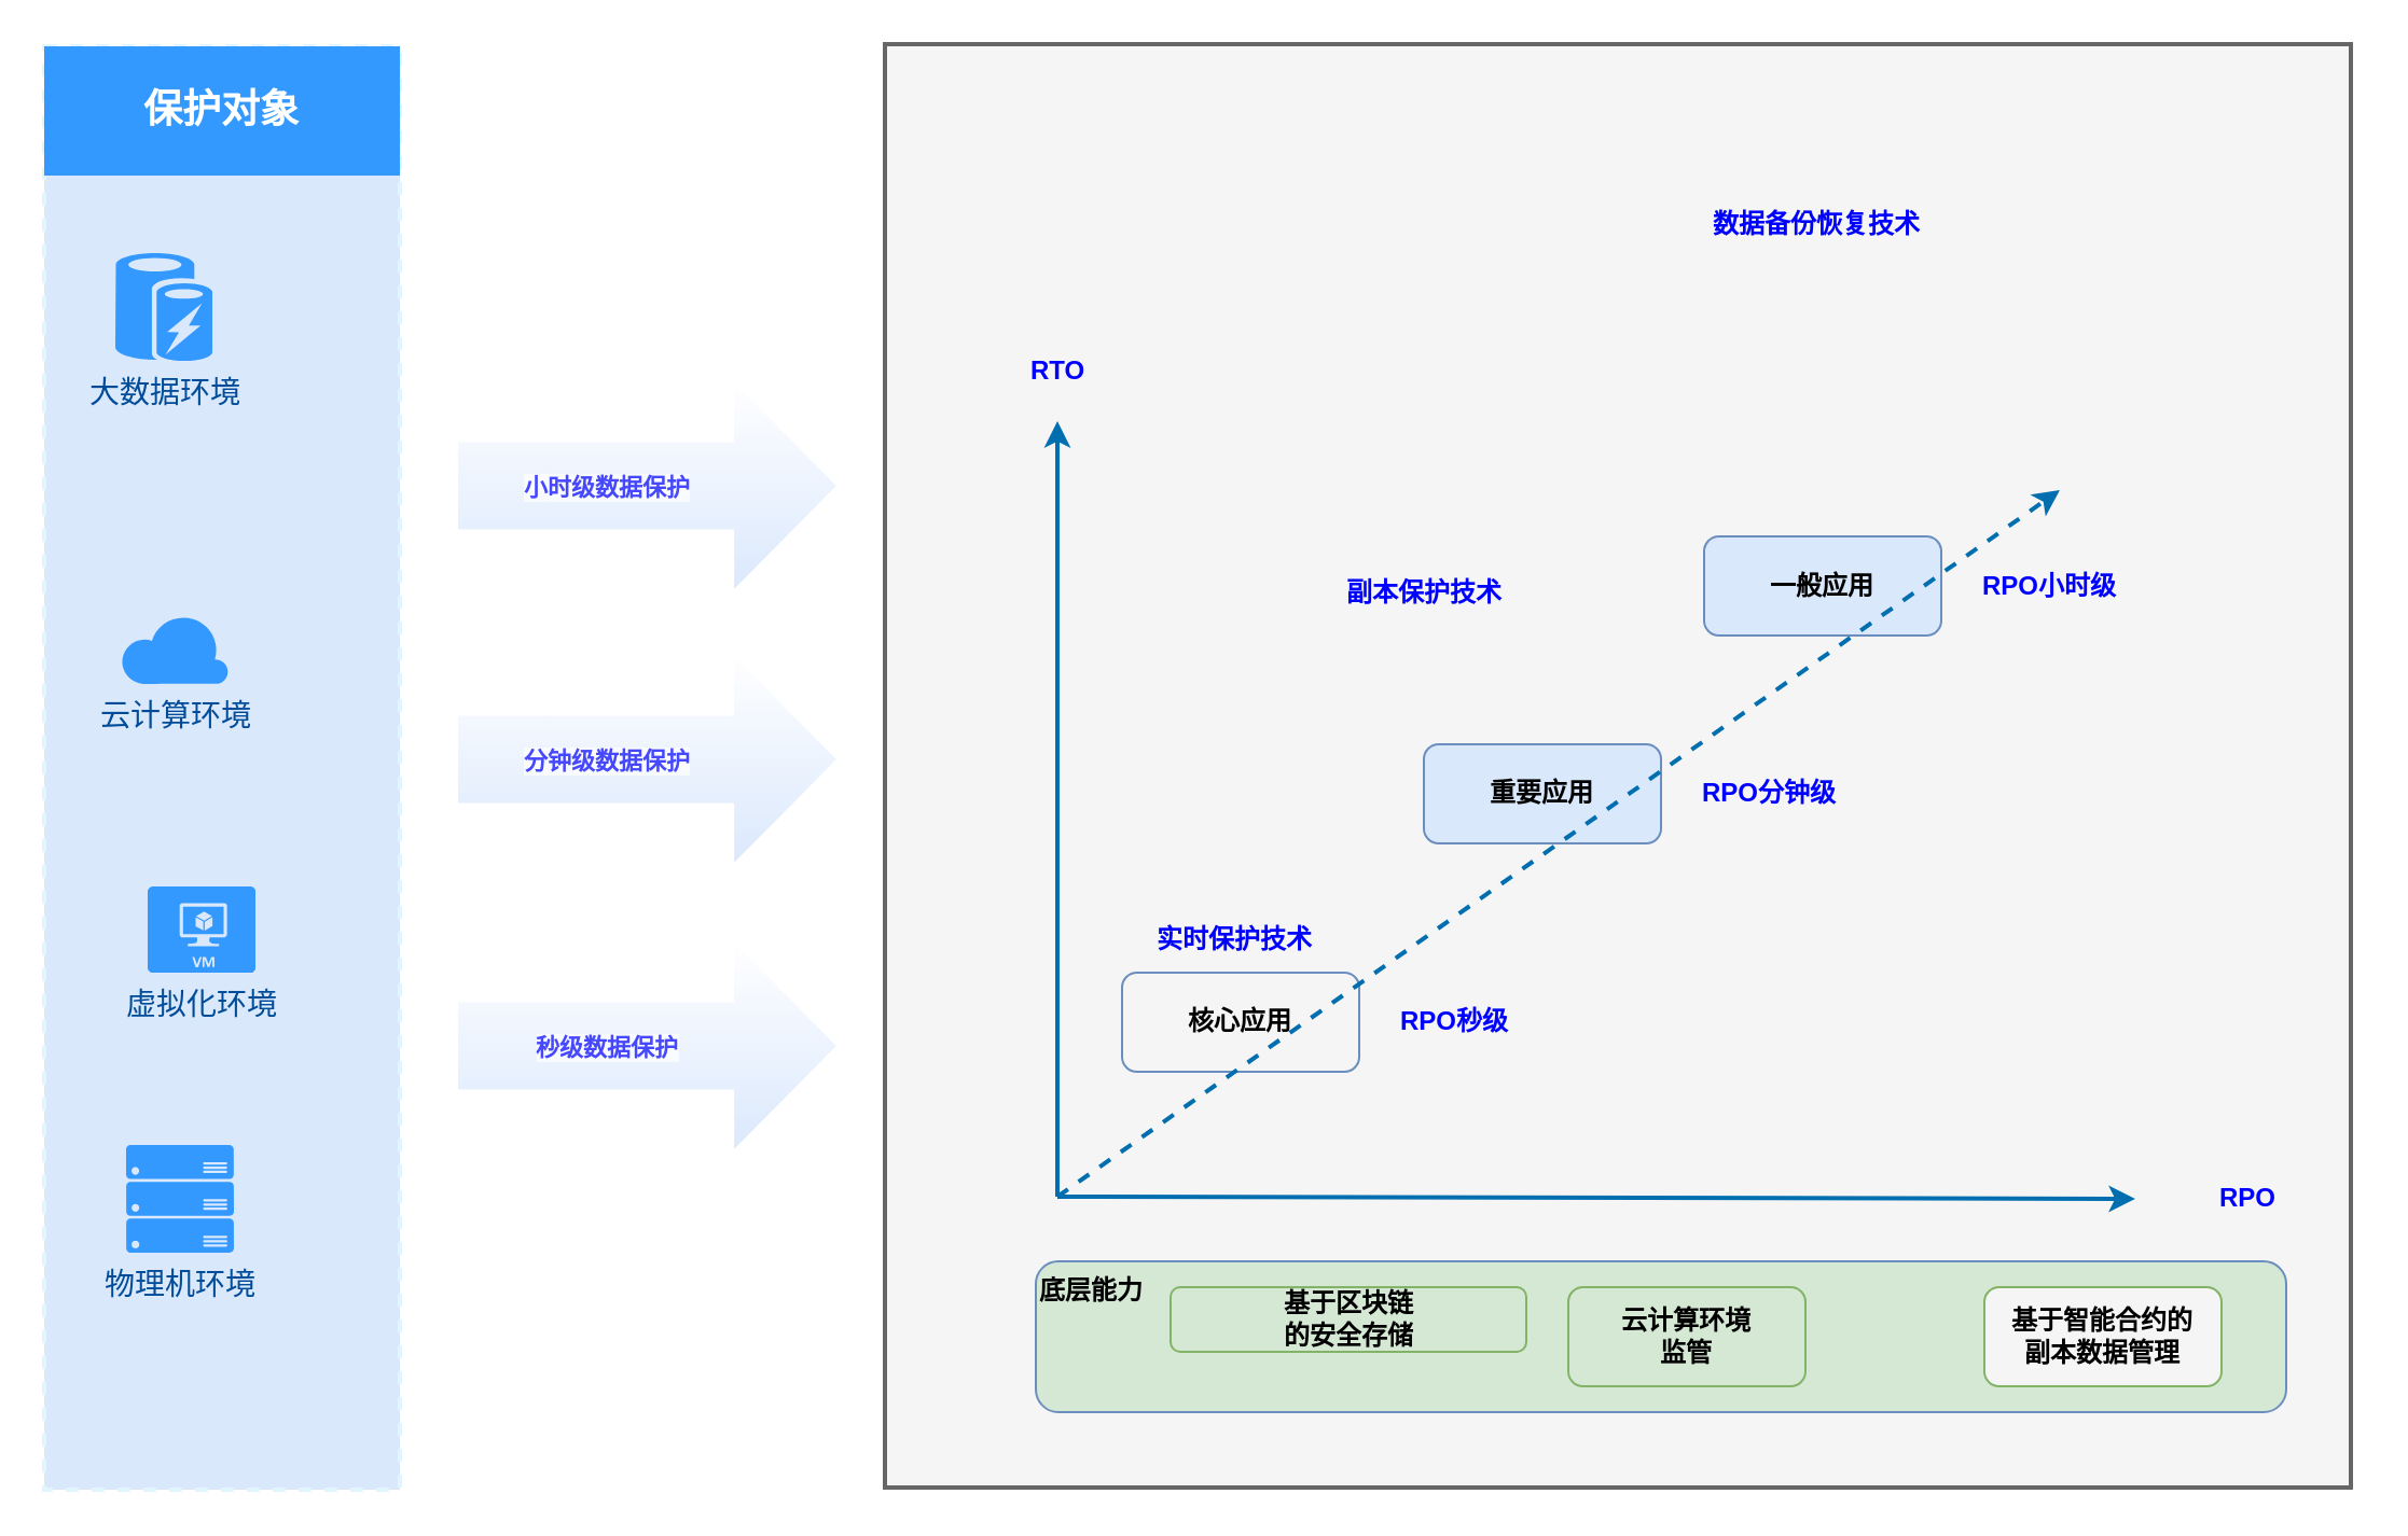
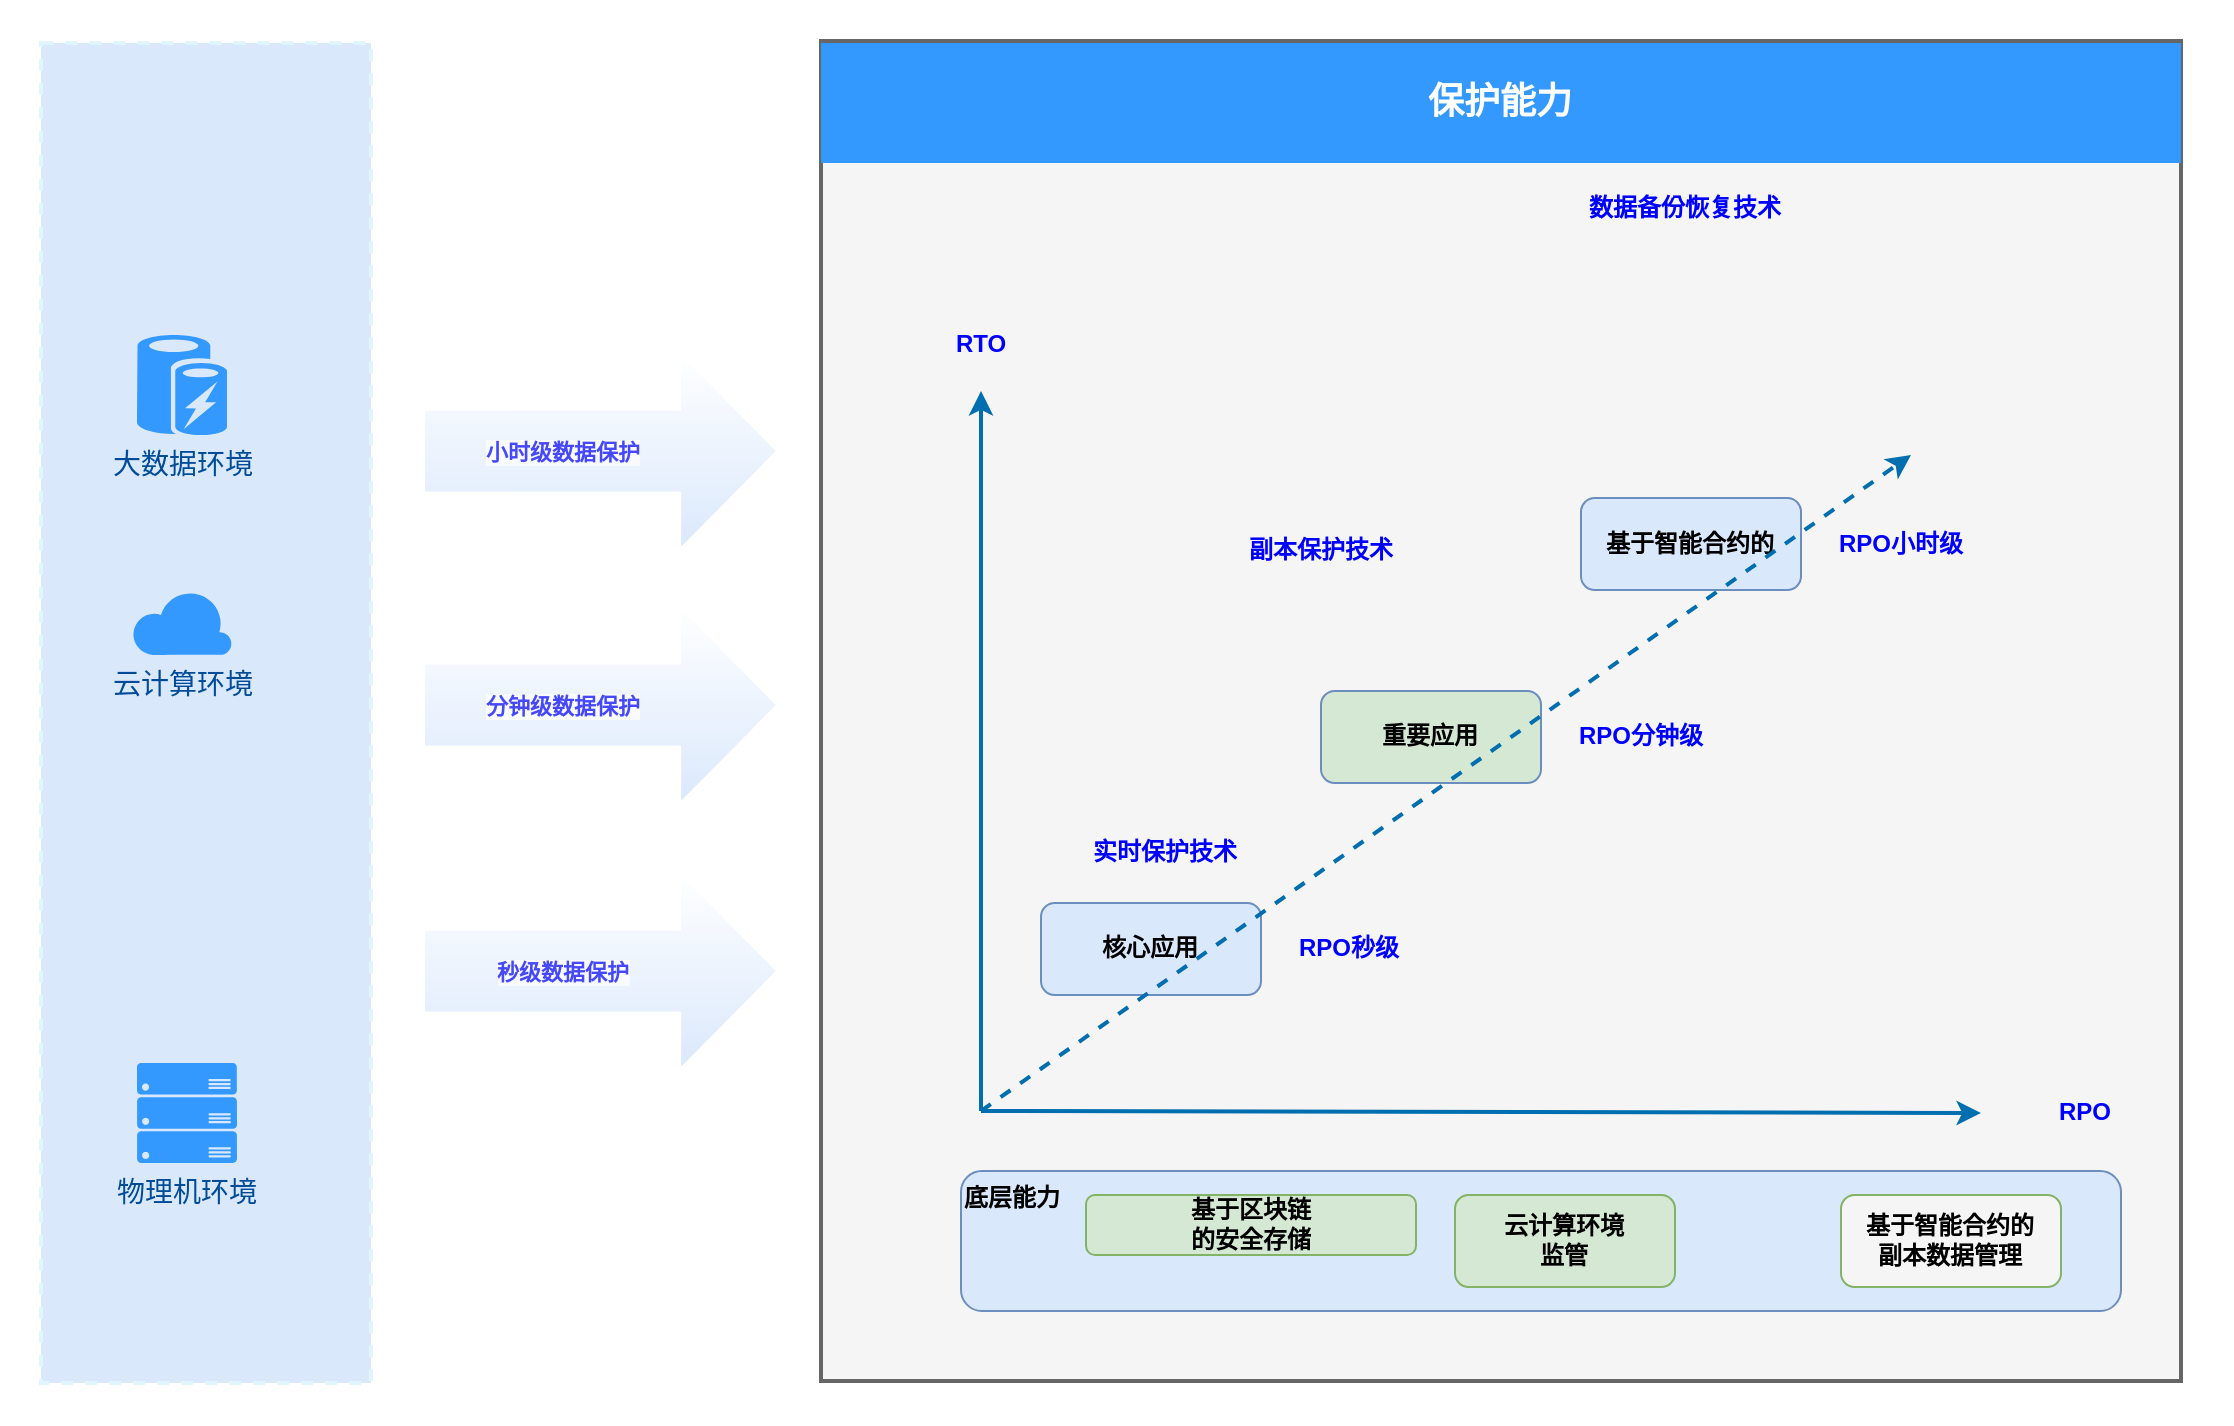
- <mxCell id="4" value="保护对象" style="whiteSpace=wrap;html=1;dashed=1;strokeColor=none;strokeWidth=2;fillColor=#3399FF;fontFamily=Helvetica;fontSize=18;fontColor=#FFFFFF;fontStyle=1" parent="1" vertex="1"><mxGeometry x="20" y="21" width="165" height="60" as="geometry" /></mxCell>
+ <mxCell id="5" value="保护能力" style="whiteSpace=wrap;html=1;dashed=1;strokeColor=none;strokeWidth=2;fillColor=#3399FF;fontFamily=Helvetica;fontSize=18;fontColor=#FFFFFF;fontStyle=1" parent="1" vertex="1"><mxGeometry x="410" y="21" width="680" height="60" as="geometry" /></mxCell>
- <mxCell id="8" value="大数据环境" style="verticalLabelPosition=bottom;html=1;verticalAlign=top;strokeColor=none;fillColor=#3399FF;shape=mxgraph.azure.azure_cache;dashed=1;fontFamily=Helvetica;fontSize=14;fontColor=#004C99" parent="1" vertex="1"><mxGeometry x="53" y="117" width="45" height="50" as="geometry" /></mxCell>
+ <mxCell id="8" value="大数据环境" style="verticalLabelPosition=bottom;html=1;verticalAlign=top;strokeColor=none;fillColor=#3399FF;shape=mxgraph.azure.azure_cache;dashed=1;fontFamily=Helvetica;fontSize=14;fontColor=#004C99" parent="1" vertex="1"><mxGeometry x="68" y="167" width="45" height="50" as="geometry" /></mxCell>
- <mxCell id="14" value="&lt;b&gt;一般应用&lt;/b&gt;" style="rounded=1;whiteSpace=wrap;html=1;shadow=0;labelBackgroundColor=none;labelBorderColor=none;fillColor=#dae8fc;strokeColor=#6c8ebf;" parent="1" vertex="1"><mxGeometry x="790" y="248.5" width="110" height="46" as="geometry" /></mxCell>
+ <mxCell id="14" value="&lt;b&gt;基于智能合约的&lt;/b&gt;" style="rounded=1;whiteSpace=wrap;html=1;shadow=0;labelBackgroundColor=none;labelBorderColor=none;fillColor=#dae8fc;strokeColor=#6c8ebf;" parent="1" vertex="1"><mxGeometry x="790" y="248.5" width="110" height="46" as="geometry" /></mxCell>
- <mxCell id="7" value="云计算环境" style="verticalLabelPosition=bottom;html=1;verticalAlign=top;strokeColor=none;fillColor=#3399FF;shape=mxgraph.azure.cloud;dashed=1;fontSize=14;fontColor=#004C99" parent="1" vertex="1"><mxGeometry x="55.5" y="284.5" width="50" height="32.5" as="geometry" /></mxCell>
+ <mxCell id="7" value="云计算环境" style="verticalLabelPosition=bottom;html=1;verticalAlign=top;strokeColor=none;fillColor=#3399FF;shape=mxgraph.azure.cloud;dashed=1;fontSize=14;fontColor=#004C99" parent="1" vertex="1"><mxGeometry x="65.5" y="294.5" width="50" height="32.5" as="geometry" /></mxCell>
- <mxCell id="13" value="&lt;b&gt;重要应用&lt;/b&gt;" style="rounded=1;whiteSpace=wrap;html=1;shadow=0;labelBackgroundColor=none;labelBorderColor=none;fillColor=#dae8fc;strokeColor=#6c8ebf;" parent="1" vertex="1"><mxGeometry x="660" y="345" width="110" height="46" as="geometry" /></mxCell>
+ <mxCell id="13" value="&lt;b&gt;重要应用&lt;/b&gt;" style="rounded=1;whiteSpace=wrap;html=1;shadow=0;labelBackgroundColor=none;labelBorderColor=none;fillColor=#d5e8d4;strokeColor=#6c8ebf;" parent="1" vertex="1"><mxGeometry x="660" y="345" width="110" height="46" as="geometry" /></mxCell>
- <mxCell id="6" value="虚拟化环境" style="verticalLabelPosition=bottom;html=1;verticalAlign=top;strokeColor=none;fillColor=#3399FF;shape=mxgraph.azure.virtual_machine;dashed=1;fontSize=14;fontColor=#004C99" parent="1" vertex="1"><mxGeometry x="68" y="411" width="50" height="40" as="geometry" /></mxCell>
- <mxCell id="15" value="&lt;b&gt;实时保护技术&lt;/b&gt;" style="text;html=1;strokeColor=none;fillColor=none;align=center;verticalAlign=middle;whiteSpace=wrap;rounded=0;shadow=0;labelBackgroundColor=none;labelBorderColor=none;fontColor=#0000FF;" parent="1" vertex="1"><mxGeometry x="520" y="421" width="105" height="30" as="geometry" /></mxCell>
+ <mxCell id="15" value="&lt;b&gt;实时保护技术&lt;/b&gt;" style="text;html=1;strokeColor=none;fillColor=none;align=center;verticalAlign=middle;whiteSpace=wrap;rounded=0;shadow=0;labelBackgroundColor=none;labelBorderColor=none;fontColor=#0000FF;" parent="1" vertex="1"><mxGeometry x="530" y="411" width="105" height="30" as="geometry" /></mxCell>
- <mxCell id="12" value="&lt;b&gt;核心应用&lt;/b&gt;" style="rounded=1;whiteSpace=wrap;html=1;shadow=0;labelBackgroundColor=none;labelBorderColor=none;fillColor=#f5f5f5;strokeColor=#6c8ebf;" parent="1" vertex="1"><mxGeometry x="520" y="451" width="110" height="46" as="geometry" /></mxCell>
+ <mxCell id="12" value="&lt;b&gt;核心应用&lt;/b&gt;" style="rounded=1;whiteSpace=wrap;html=1;shadow=0;labelBackgroundColor=none;labelBorderColor=none;fillColor=#dae8fc;strokeColor=#6c8ebf;" parent="1" vertex="1"><mxGeometry x="520" y="451" width="110" height="46" as="geometry" /></mxCell>
- <mxCell id="9" value="物理机环境" style="verticalLabelPosition=bottom;html=1;verticalAlign=top;strokeColor=none;fillColor=#3399FF;shape=mxgraph.azure.server_rack;dashed=1;fontFamily=Helvetica;fontSize=14;fontColor=#004C99" parent="1" vertex="1"><mxGeometry x="58" y="531" width="50" height="50" as="geometry" /></mxCell>
+ <mxCell id="9" value="物理机环境" style="verticalLabelPosition=bottom;html=1;verticalAlign=top;strokeColor=none;fillColor=#3399FF;shape=mxgraph.azure.server_rack;dashed=1;fontFamily=Helvetica;fontSize=14;fontColor=#004C99" parent="1" vertex="1"><mxGeometry x="68" y="531" width="50" height="50" as="geometry" /></mxCell>
- <mxCell id="30" value="&lt;b&gt;底层能力&lt;/b&gt;" style="rounded=1;whiteSpace=wrap;html=1;shadow=0;labelBackgroundColor=none;labelBorderColor=none;fillColor=#d5e8d4;strokeColor=#6c8ebf;align=left;verticalAlign=top;" vertex="1" parent="1"><mxGeometry x="480" y="585" width="580" height="70" as="geometry" /></mxCell>
+ <mxCell id="30" value="&lt;b&gt;底层能力&lt;/b&gt;" style="rounded=1;whiteSpace=wrap;html=1;shadow=0;labelBackgroundColor=none;labelBorderColor=none;fillColor=#dae8fc;strokeColor=#6c8ebf;align=left;verticalAlign=top;" vertex="1" parent="1"><mxGeometry x="480" y="585" width="580" height="70" as="geometry" /></mxCell>
